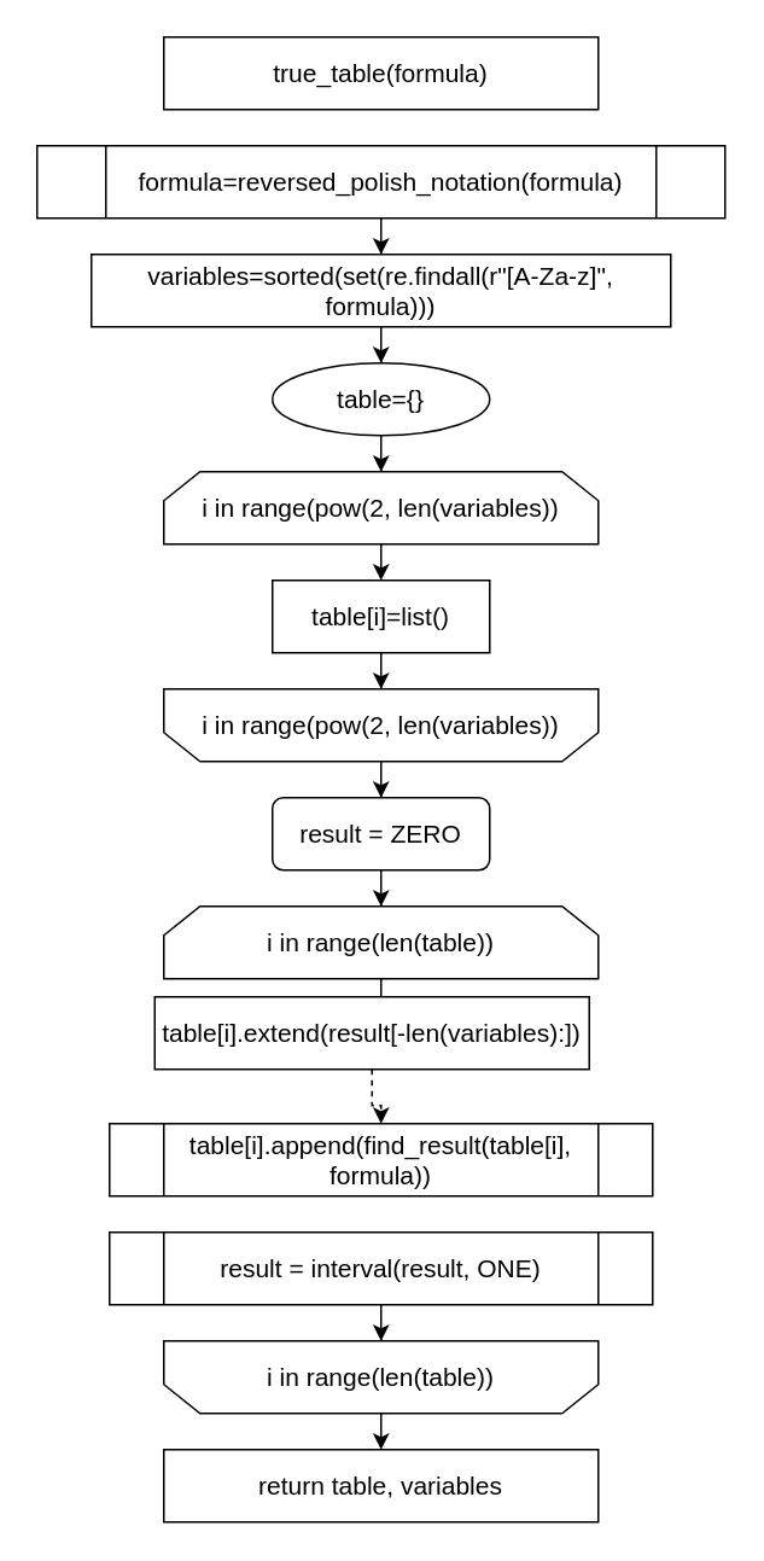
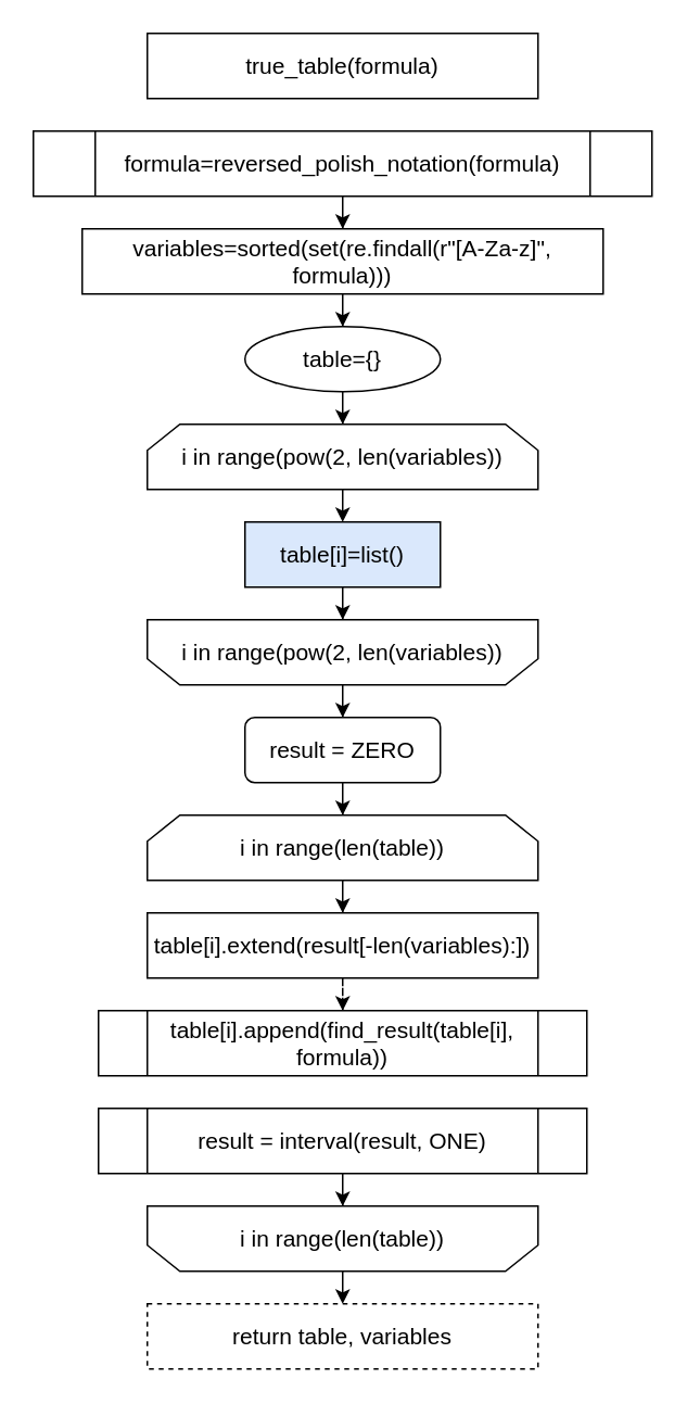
- <mxCell id="12" value="table[i]=list()" style="rounded=0;whiteSpace=wrap;html=1;fontSize=14;" parent="1" vertex="1"><mxGeometry x="150" y="320" width="120" height="40" as="geometry" /></mxCell>
+ <mxCell id="12" value="table[i]=list()" style="rounded=0;whiteSpace=wrap;html=1;fontSize=14;fillColor=#dae8fc;" parent="1" vertex="1"><mxGeometry x="150" y="320" width="120" height="40" as="geometry" /></mxCell>
- <mxCell id="23" value="table[i].extend(result[-len(variables):])" style="rounded=0;whiteSpace=wrap;html=1;fontSize=14;" parent="1" vertex="1"><mxGeometry x="85" y="550" width="240" height="40" as="geometry" /></mxCell>
+ <mxCell id="23" value="table[i].extend(result[-len(variables):])" style="rounded=0;whiteSpace=wrap;html=1;fontSize=14;" parent="1" vertex="1"><mxGeometry x="90" y="560" width="240" height="40" as="geometry" /></mxCell>
- <mxCell id="26" value="&lt;font style=&quot;font-size: 14px;&quot;&gt;return table, variables&lt;/font&gt;" style="rounded=1;whiteSpace=wrap;html=1;arcSize=0;strokeWidth=1;" parent="1" vertex="1"><mxGeometry x="90" y="800" width="240" height="40" as="geometry" /></mxCell>
+ <mxCell id="26" value="&lt;font style=&quot;font-size: 14px;&quot;&gt;return table, variables&lt;/font&gt;" style="rounded=1;whiteSpace=wrap;html=1;arcSize=0;strokeWidth=1;dashed=1;" parent="1" vertex="1"><mxGeometry x="90" y="800" width="240" height="40" as="geometry" /></mxCell>
